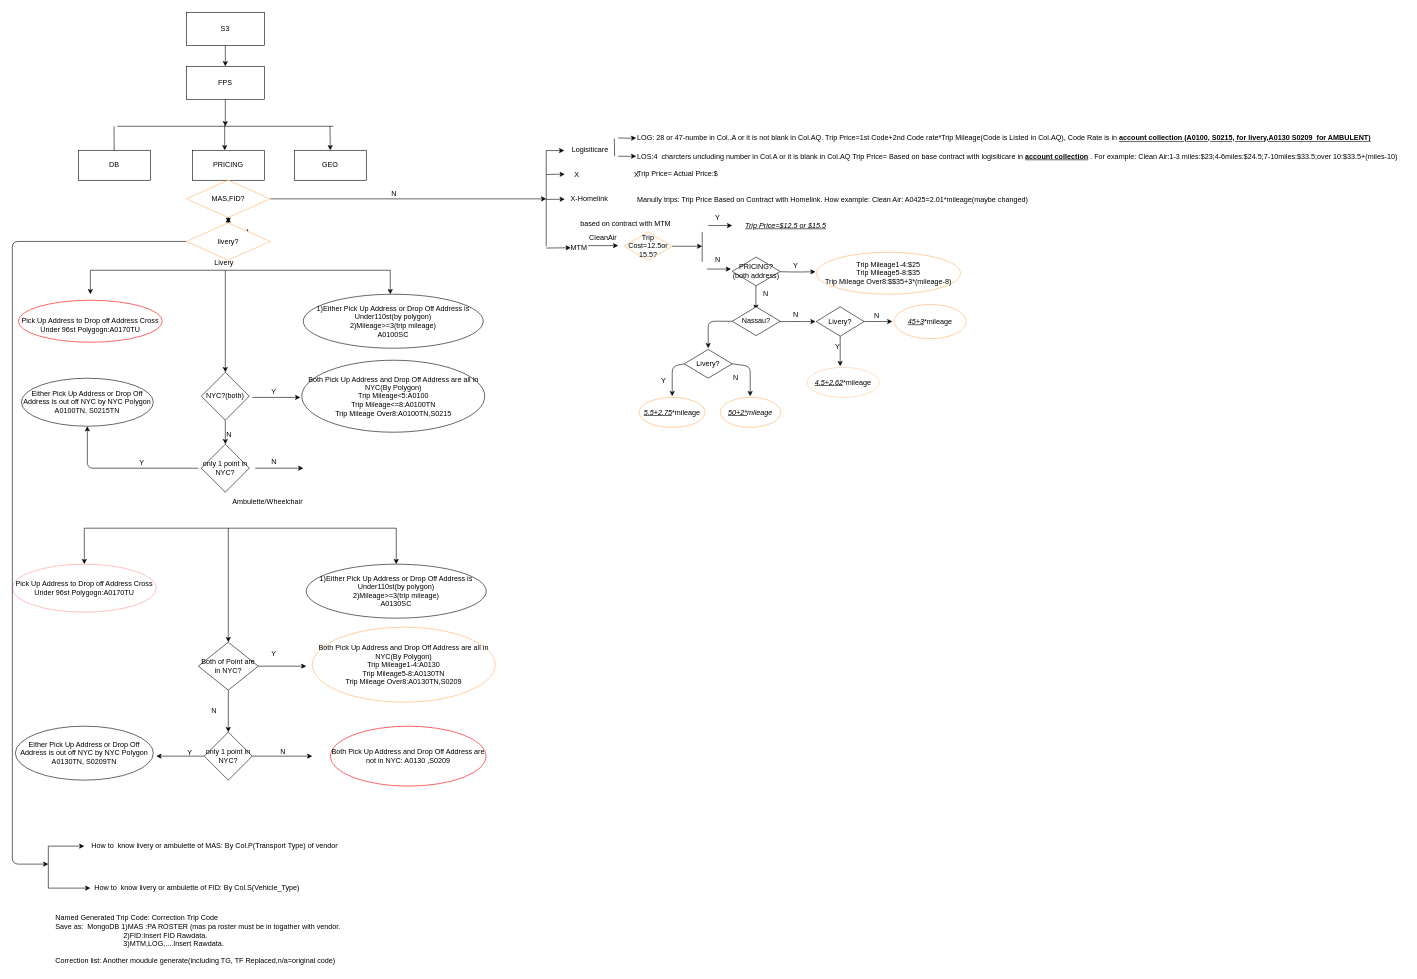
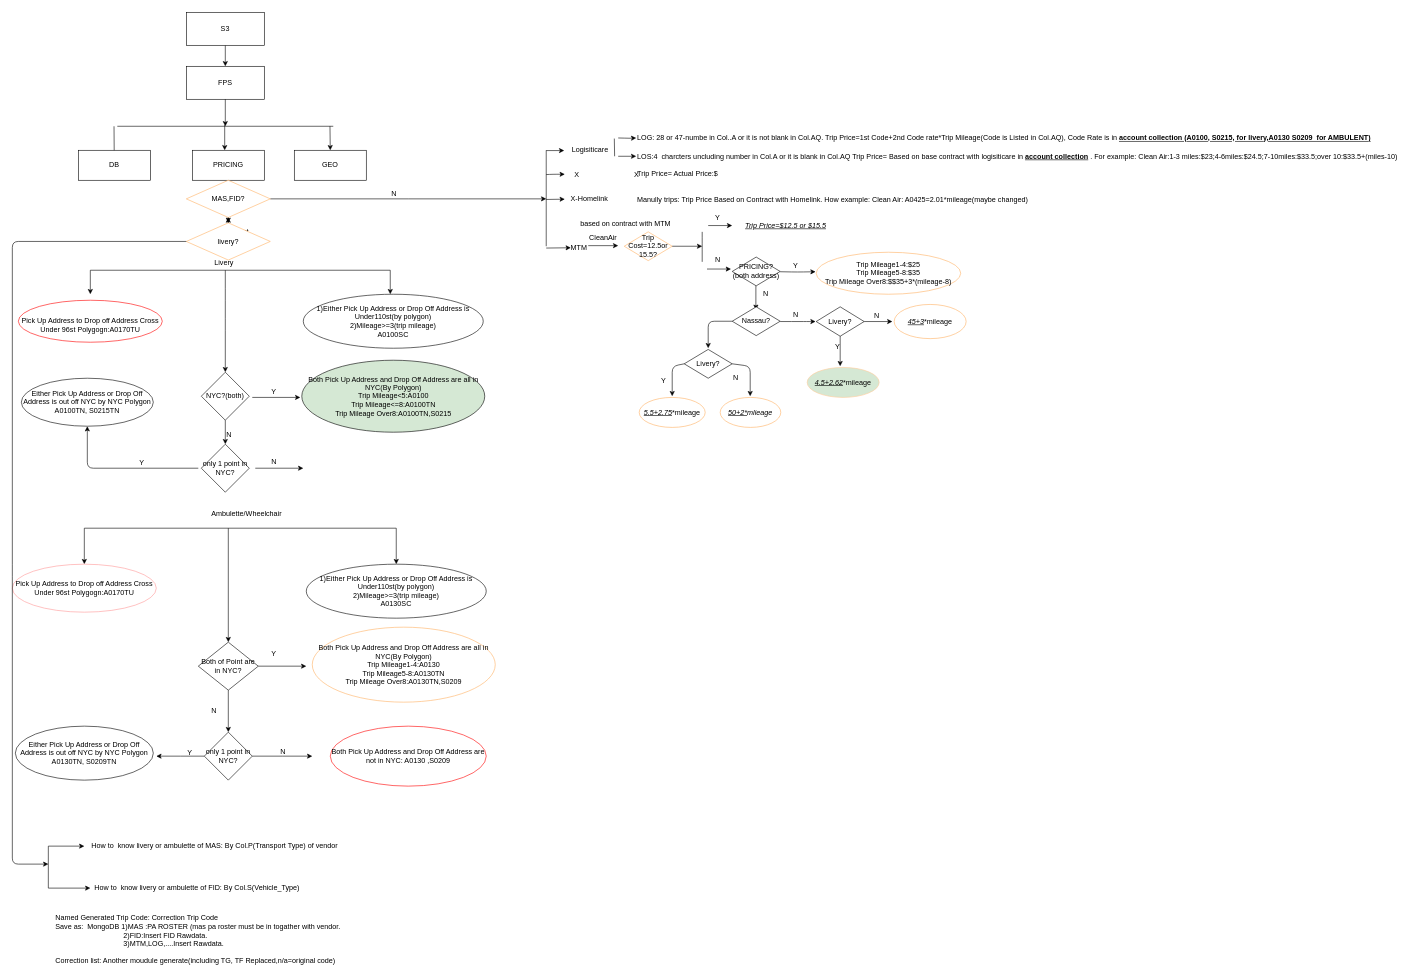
- <mxCell id="87" value="&lt;i&gt;&lt;u&gt;4.5+2.62&lt;/u&gt;&lt;/i&gt;*mileage" style="ellipse;whiteSpace=wrap;html=1;strokeColor=#FFCC99;" parent="1" vertex="1"><mxGeometry x="1345" y="612" width="120" height="50" as="geometry" /></mxCell>
+ <mxCell id="87" value="&lt;i&gt;&lt;u&gt;4.5+2.62&lt;/u&gt;&lt;/i&gt;*mileage" style="ellipse;whiteSpace=wrap;html=1;strokeColor=#FFCC99;fillColor=#d5e8d4;" parent="1" vertex="1"><mxGeometry x="1345" y="612" width="120" height="50" as="geometry" /></mxCell>
- <mxCell id="23" value="Both Pick Up Address and Drop Off Address are all in NYC(By Polygon)&lt;br&gt;Trip Mileage&amp;lt;5:A0100&lt;br&gt;Trip Mileage&amp;lt;=8:A0100TN&lt;br&gt;Trip Mileage Over8:A0100TN,S0215" style="ellipse;whiteSpace=wrap;html=1;strokeColor=#000000;" parent="1" vertex="1"><mxGeometry x="502.5" y="600" width="305" height="120" as="geometry" /></mxCell>
+ <mxCell id="23" value="Both Pick Up Address and Drop Off Address are all in NYC(By Polygon)&lt;br&gt;Trip Mileage&amp;lt;5:A0100&lt;br&gt;Trip Mileage&amp;lt;=8:A0100TN&lt;br&gt;Trip Mileage Over8:A0100TN,S0215" style="ellipse;whiteSpace=wrap;html=1;strokeColor=#000000;fillColor=#d5e8d4;" parent="1" vertex="1"><mxGeometry x="502.5" y="600" width="305" height="120" as="geometry" /></mxCell>
- <mxCell id="26" value="Ambulette/Wheelchair" style="text;html=1;resizable=0;points=[];autosize=1;align=left;verticalAlign=top;spacingTop=-4;" parent="1" vertex="1"><mxGeometry x="385" y="826" width="130" height="20" as="geometry" /></mxCell>
+ <mxCell id="26" value="Ambulette/Wheelchair" style="text;html=1;resizable=0;points=[];autosize=1;align=left;verticalAlign=top;spacingTop=-4;" parent="1" vertex="1"><mxGeometry x="350" y="846" width="130" height="20" as="geometry" /></mxCell>
